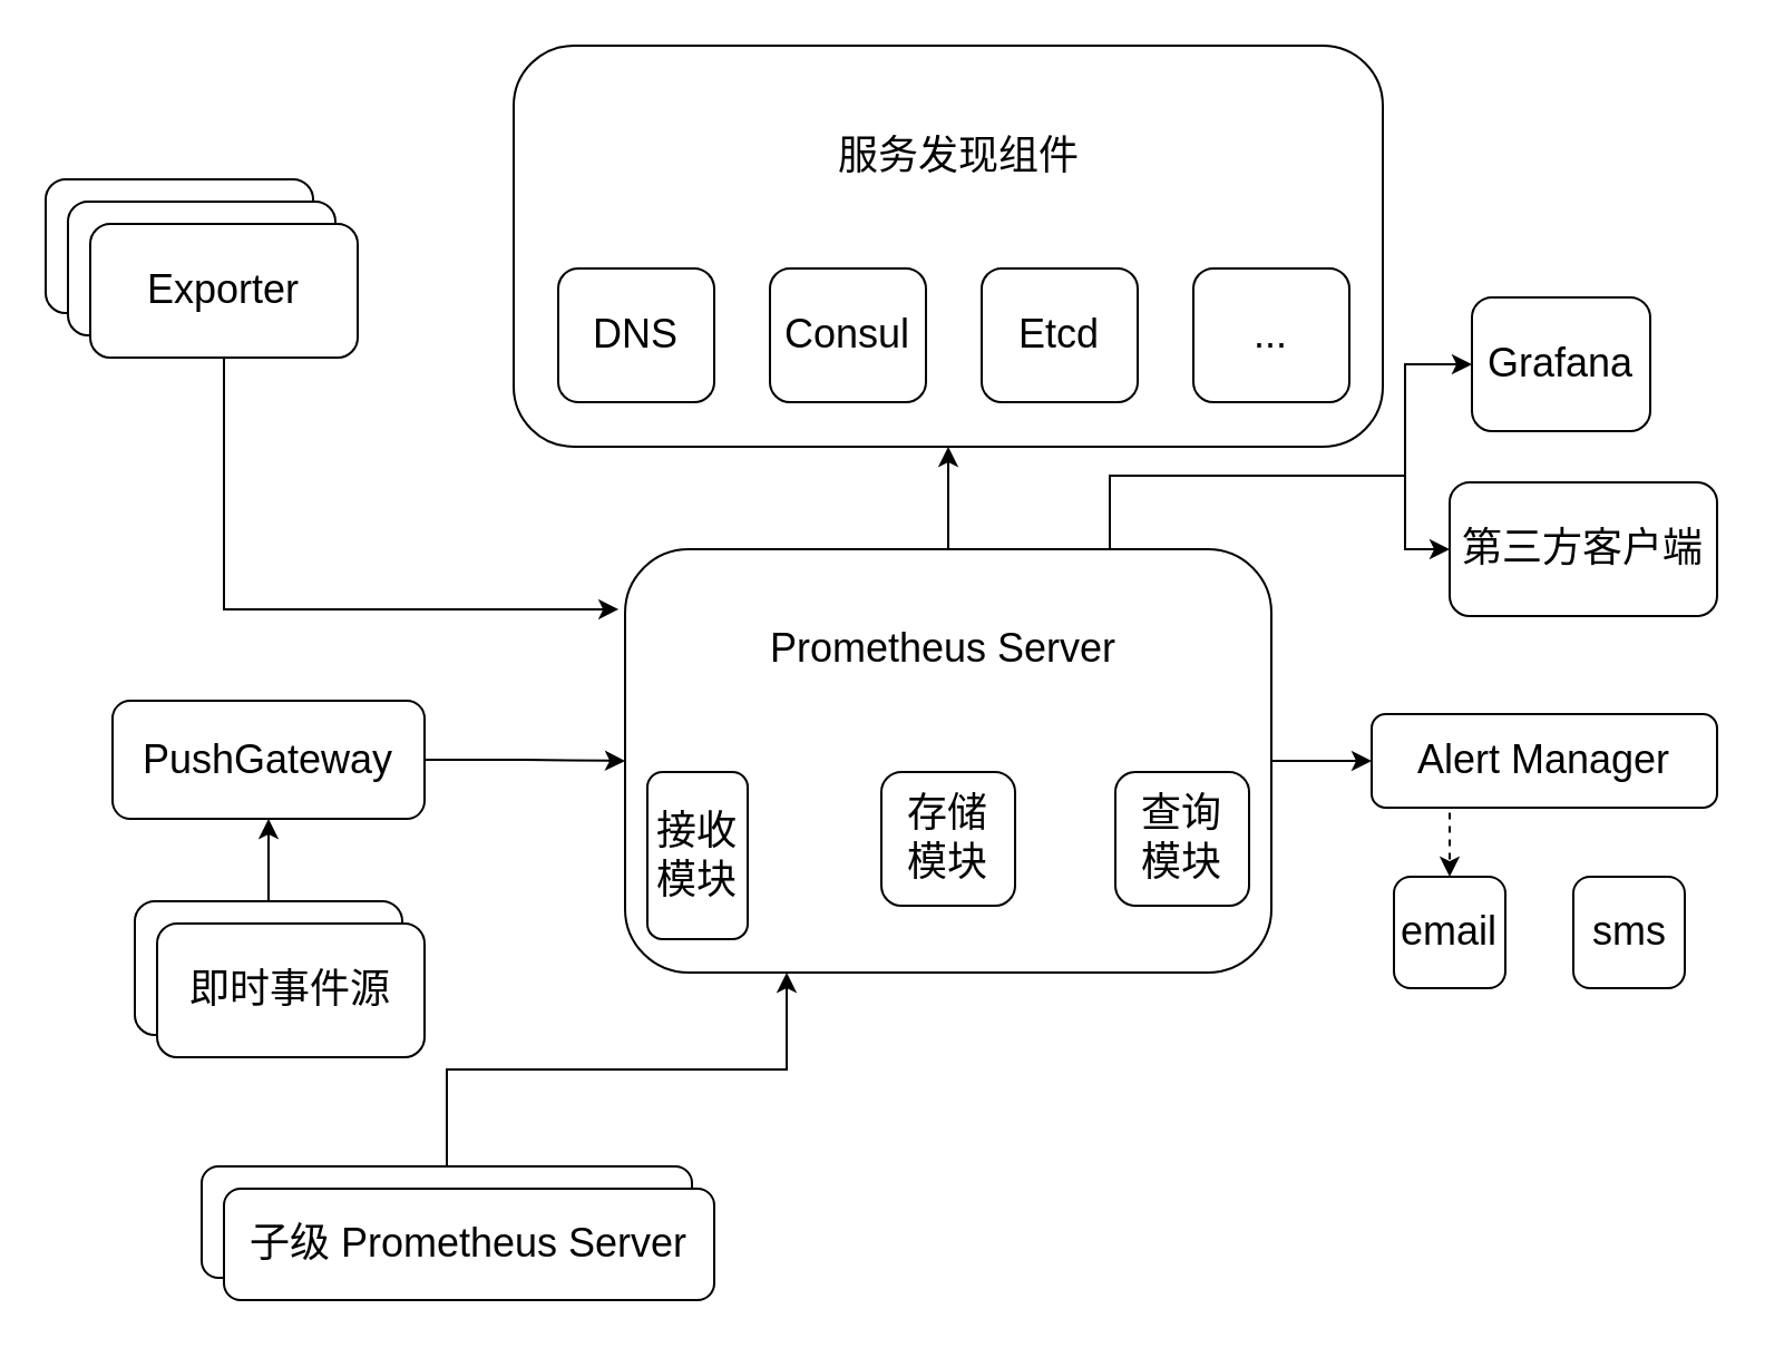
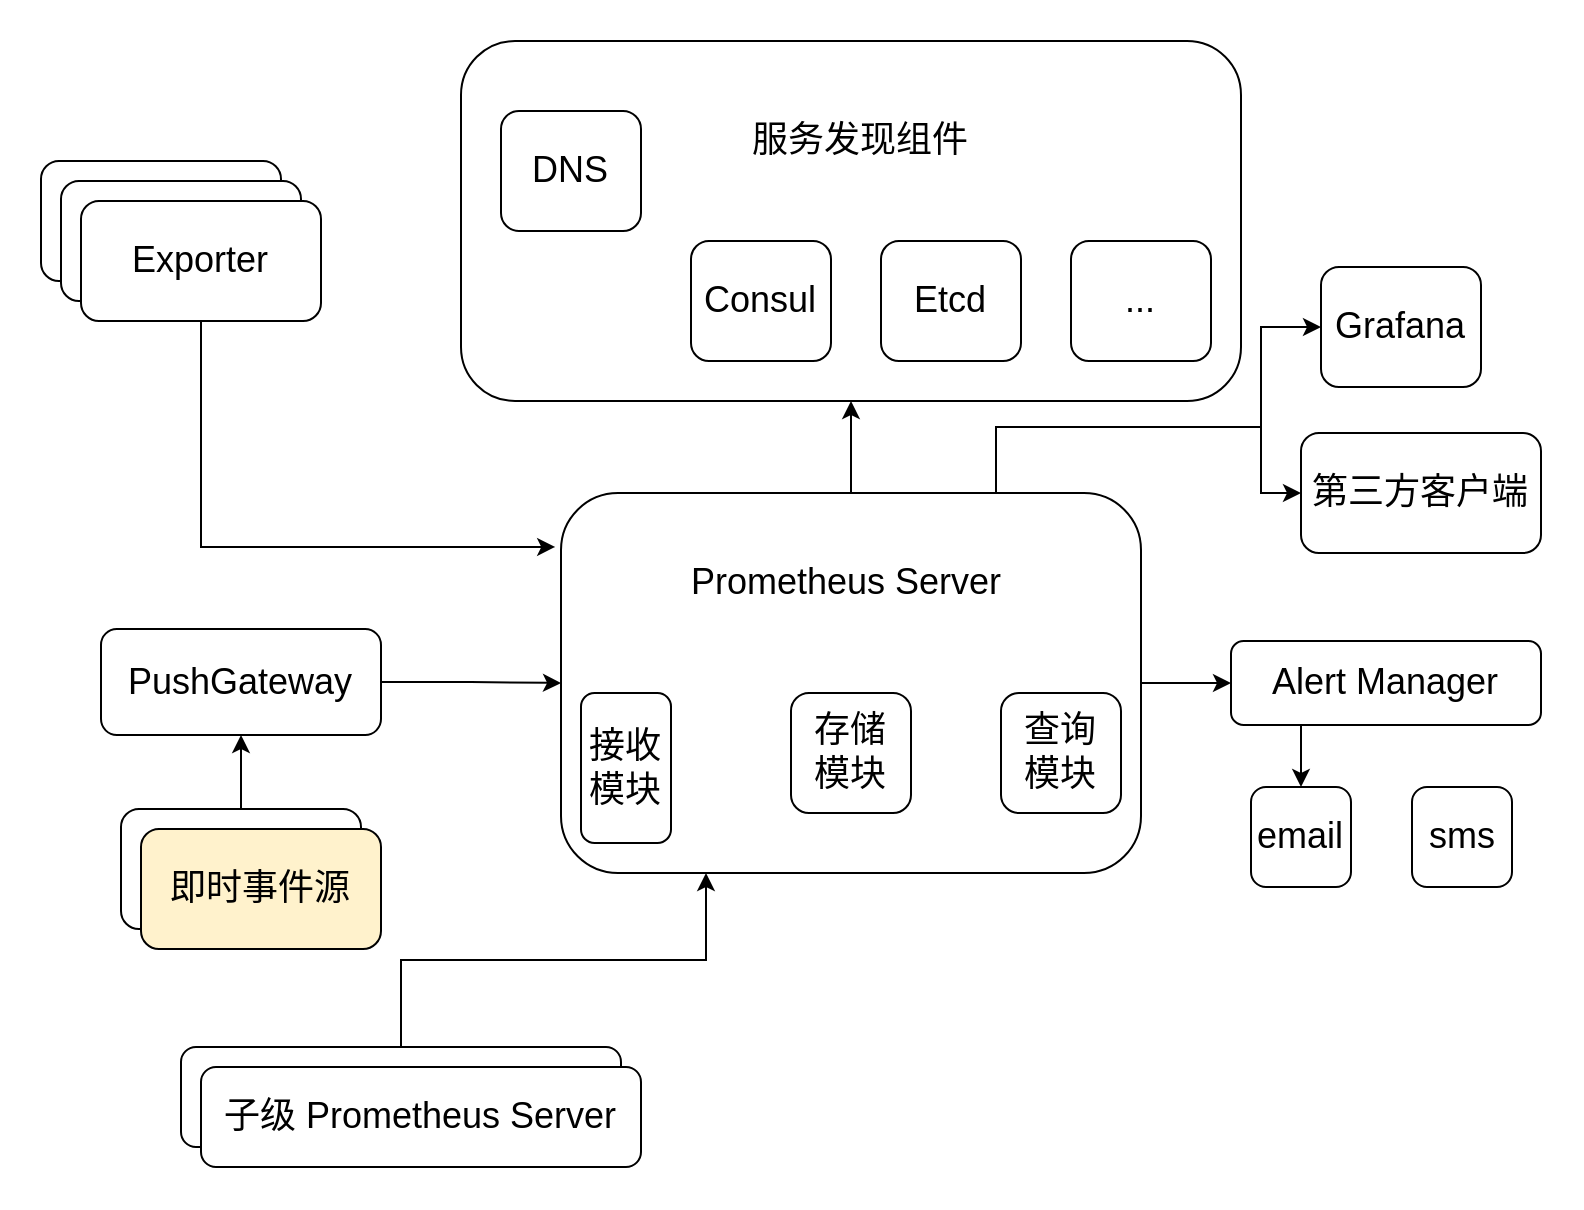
- <mxCell id="15" value="&lt;font style=&quot;font-size: 18px&quot;&gt;DNS&lt;/font&gt;" style="rounded=1;whiteSpace=wrap;html=1;" vertex="1" parent="1"><mxGeometry x="250" y="120" width="70" height="60" as="geometry" /></mxCell>
+ <mxCell id="15" value="&lt;font style=&quot;font-size: 18px&quot;&gt;DNS&lt;/font&gt;" style="rounded=1;whiteSpace=wrap;html=1;" vertex="1" parent="1"><mxGeometry x="250" y="55" width="70" height="60" as="geometry" /></mxCell>
- <mxCell id="22" style="edgeStyle=orthogonalEdgeStyle;rounded=0;orthogonalLoop=1;jettySize=auto;html=1;exitX=0.25;exitY=1;exitDx=0;exitDy=0;entryX=0.5;entryY=0;entryDx=0;entryDy=0;dashed=1;" edge="1" parent="1" source="23" target="24"><mxGeometry relative="1" as="geometry" /></mxCell>
+ <mxCell id="22" style="edgeStyle=orthogonalEdgeStyle;rounded=0;orthogonalLoop=1;jettySize=auto;html=1;exitX=0.25;exitY=1;exitDx=0;exitDy=0;entryX=0.5;entryY=0;entryDx=0;entryDy=0;" edge="1" parent="1" source="23" target="24"><mxGeometry relative="1" as="geometry" /></mxCell>
- <mxCell id="31" value="&lt;font style=&quot;font-size: 18px&quot;&gt;即时事件源&lt;/font&gt;" style="rounded=1;whiteSpace=wrap;html=1;" vertex="1" parent="1"><mxGeometry x="70" y="414" width="120" height="60" as="geometry" /></mxCell>
+ <mxCell id="31" value="&lt;font style=&quot;font-size: 18px&quot;&gt;即时事件源&lt;/font&gt;" style="rounded=1;whiteSpace=wrap;html=1;fillColor=#fff2cc;" vertex="1" parent="1"><mxGeometry x="70" y="414" width="120" height="60" as="geometry" /></mxCell>
